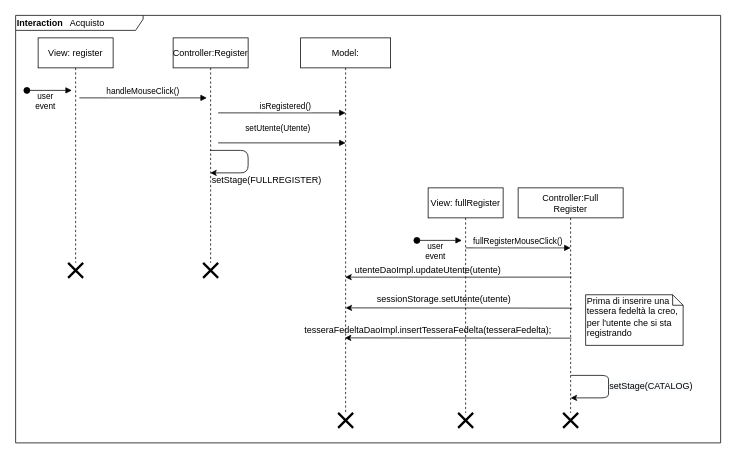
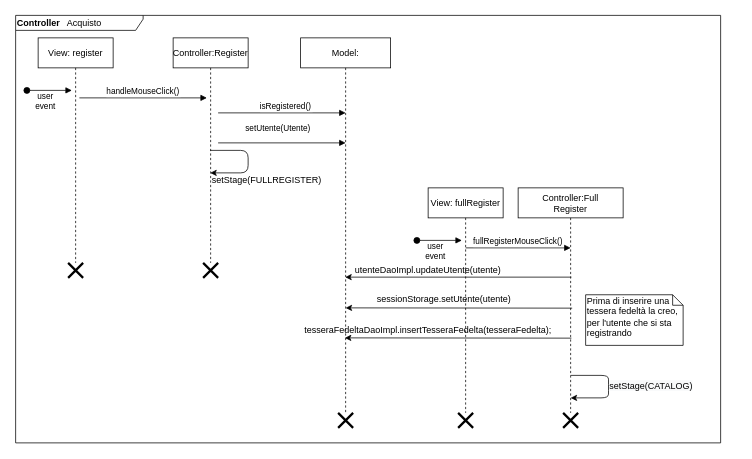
- <mxCell id="29" value="&lt;b&gt;Interaction&amp;nbsp;&amp;nbsp;&lt;/b&gt; Acquisto" style="shape=umlFrame;whiteSpace=wrap;html=1;width=170;height=20;align=left;" vertex="1" parent="1"><mxGeometry x="20" y="20" width="940" height="570" as="geometry" /></mxCell>
+ <mxCell id="29" value="&lt;b&gt;Controller&amp;nbsp;&amp;nbsp;&lt;/b&gt; Acquisto" style="shape=umlFrame;whiteSpace=wrap;html=1;width=170;height=20;align=left;" vertex="1" parent="1"><mxGeometry x="20" y="20" width="940" height="570" as="geometry" /></mxCell>
